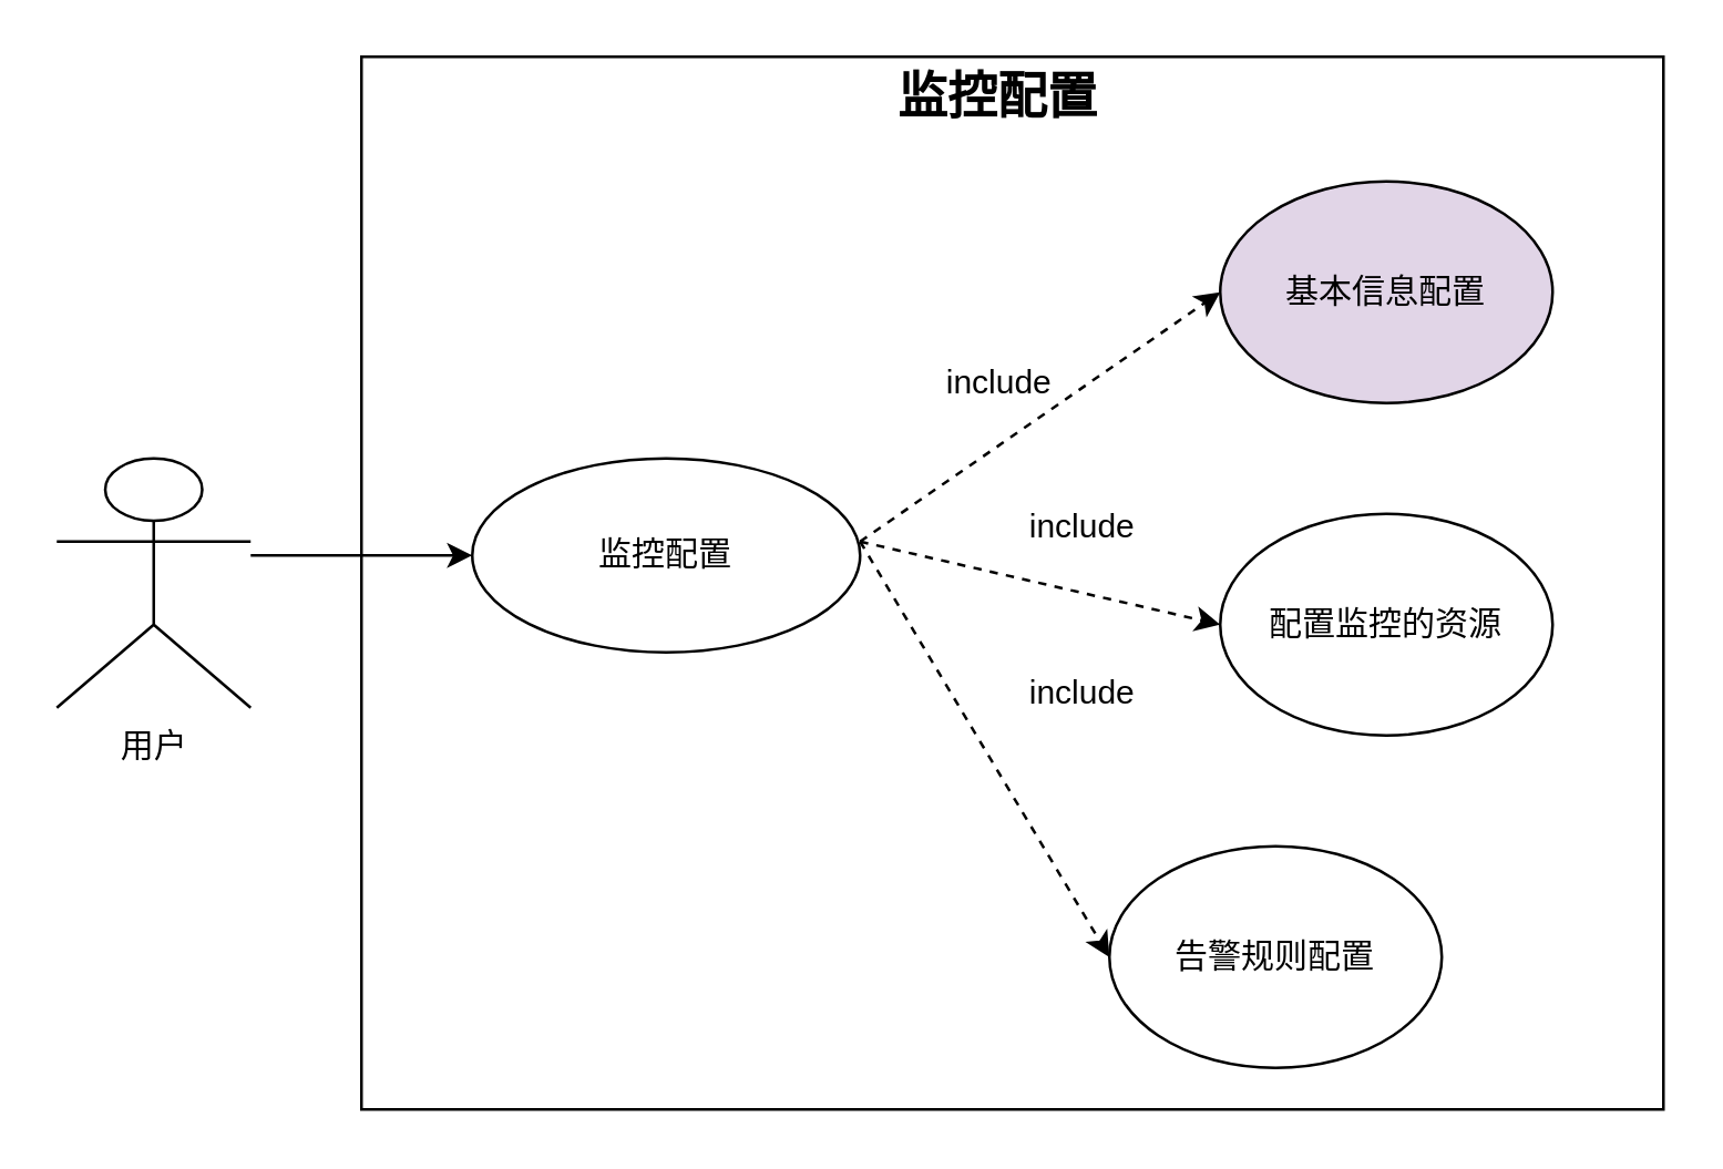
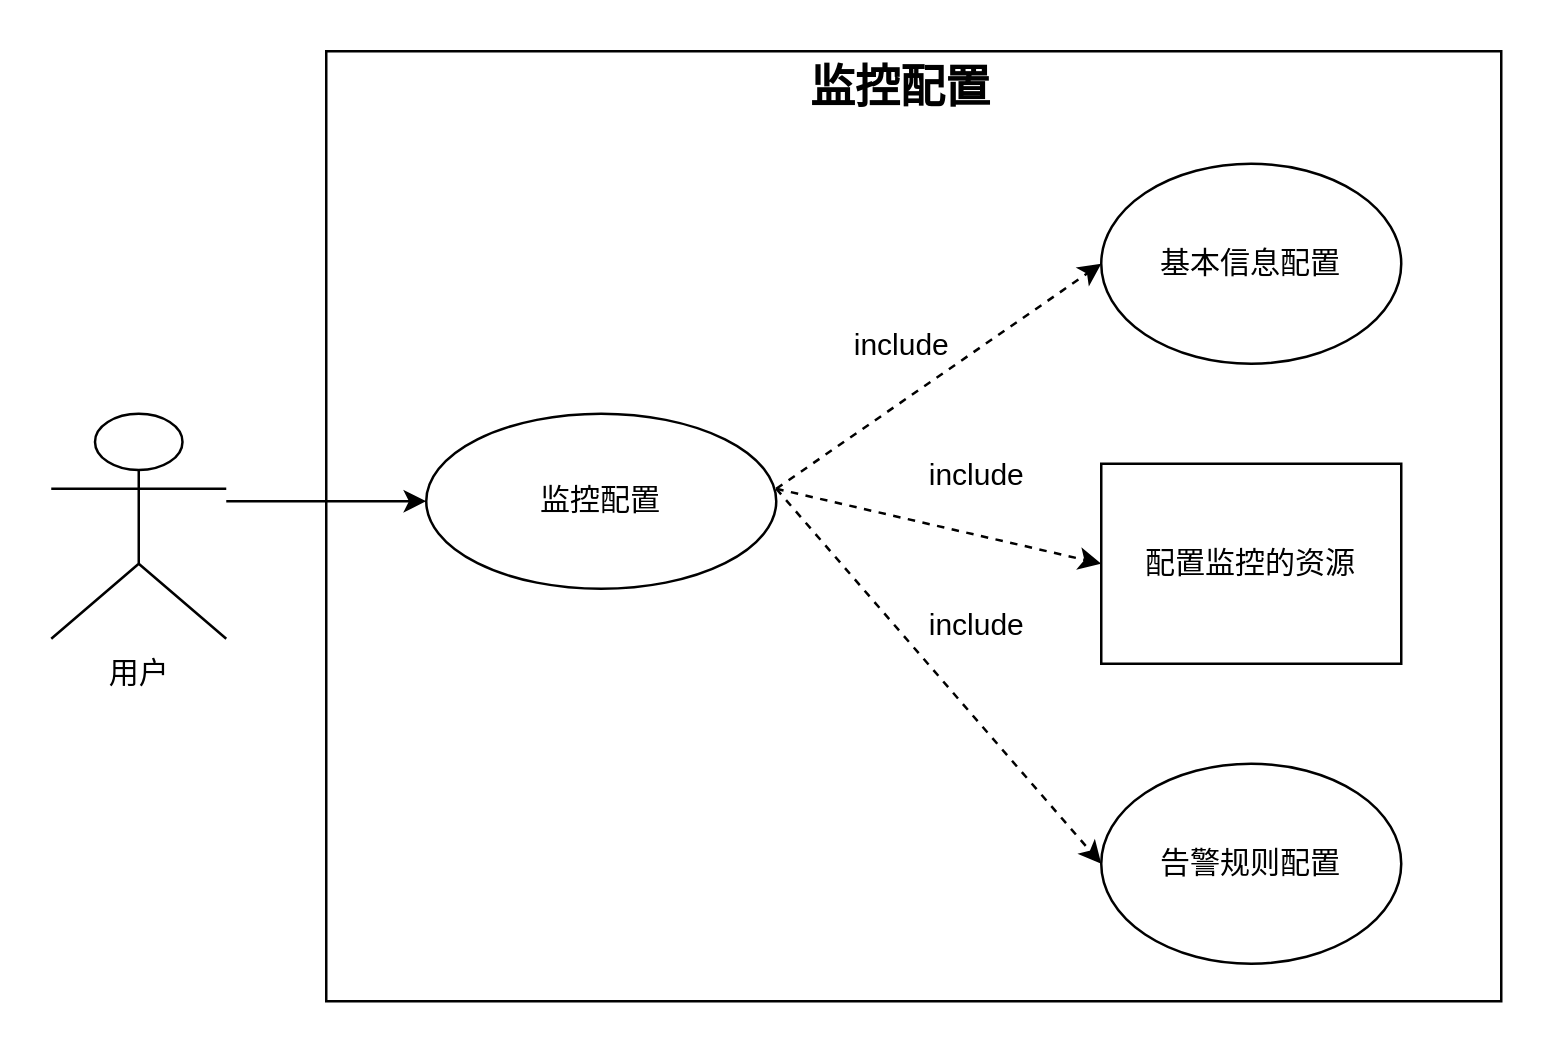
- <mxCell id="6" value="基本信息配置" style="ellipse;whiteSpace=wrap;html=1;fillColor=#e1d5e7;" parent="1" vertex="1"><mxGeometry x="440" y="65" width="120" height="80" as="geometry" /></mxCell>
+ <mxCell id="6" value="基本信息配置" style="ellipse;whiteSpace=wrap;html=1;" parent="1" vertex="1"><mxGeometry x="440" y="65" width="120" height="80" as="geometry" /></mxCell>
- <mxCell id="7" value="配置监控的资源" style="ellipse;whiteSpace=wrap;html=1;" parent="1" vertex="1"><mxGeometry x="440" y="185" width="120" height="80" as="geometry" /></mxCell>
+ <mxCell id="7" value="配置监控的资源" style="whiteSpace=wrap;html=1;rounded=0;" parent="1" vertex="1"><mxGeometry x="440" y="185" width="120" height="80" as="geometry" /></mxCell>
- <mxCell id="9" value="告警规则配置" style="ellipse;whiteSpace=wrap;html=1;" parent="1" vertex="1"><mxGeometry x="400" y="305" width="120" height="80" as="geometry" /></mxCell>
+ <mxCell id="9" value="告警规则配置" style="ellipse;whiteSpace=wrap;html=1;" parent="1" vertex="1"><mxGeometry x="440" y="305" width="120" height="80" as="geometry" /></mxCell>
